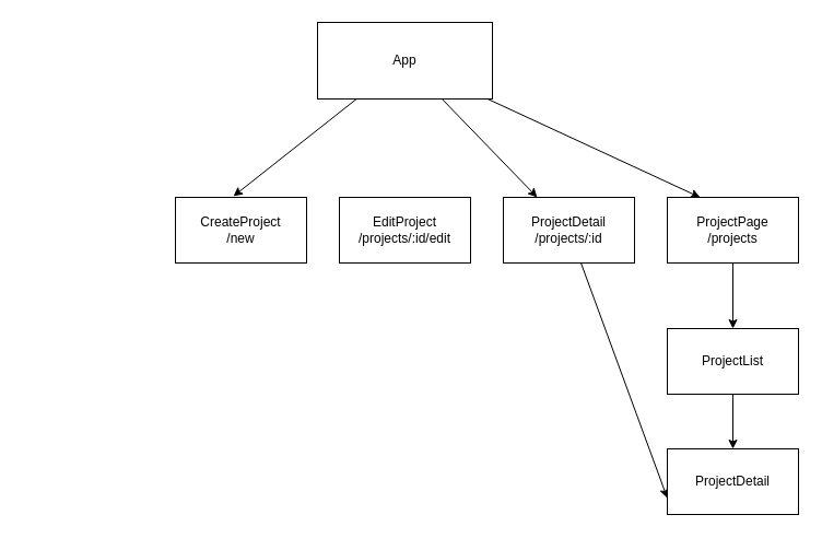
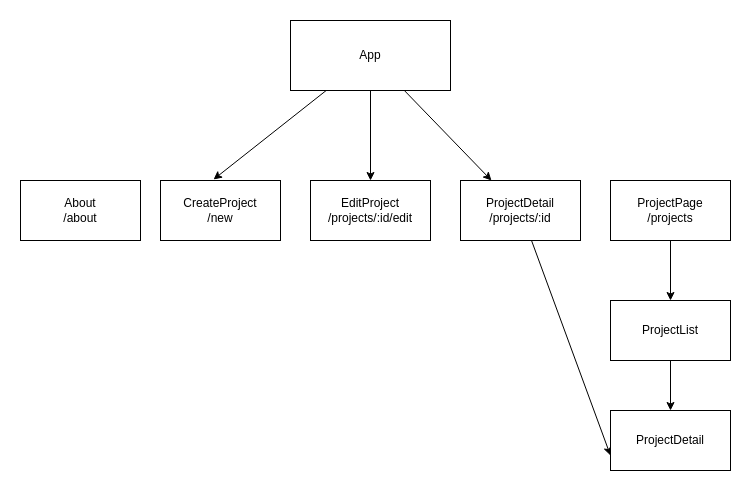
- <mxCell id="4" style="edgeStyle=none;html=1;entryX=0.25;entryY=0;entryDx=0;entryDy=0;" edge="1" parent="1" source="5" target="12"><mxGeometry relative="1" as="geometry" /></mxCell>
+ <mxCell id="4" style="edgeStyle=none;html=1;" edge="1" parent="1" source="5" target="8"><mxGeometry relative="1" as="geometry" /></mxCell>
+ <mxCell id="6" value="About&lt;br&gt;/about" style="whiteSpace=wrap;html=1;" vertex="1" parent="1"><mxGeometry x="20" y="180" width="120" height="60" as="geometry" /></mxCell>
